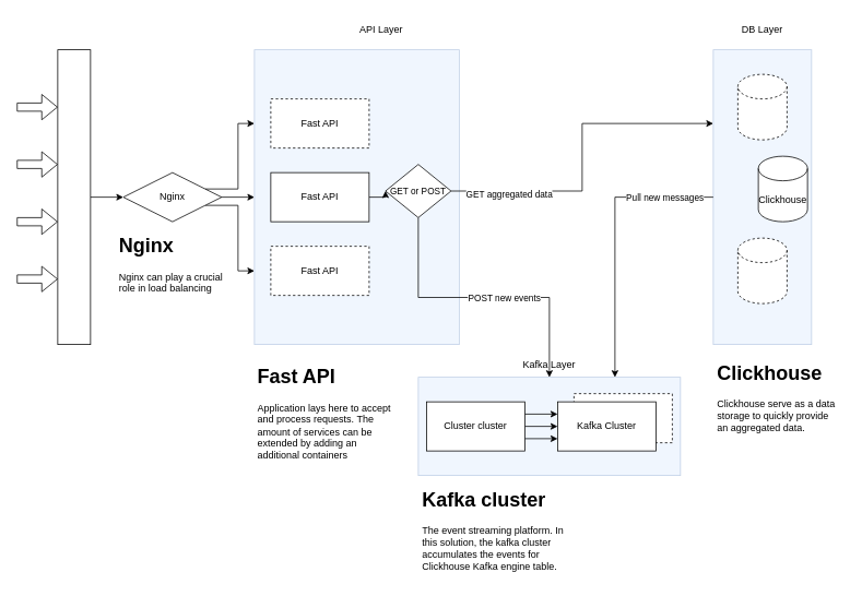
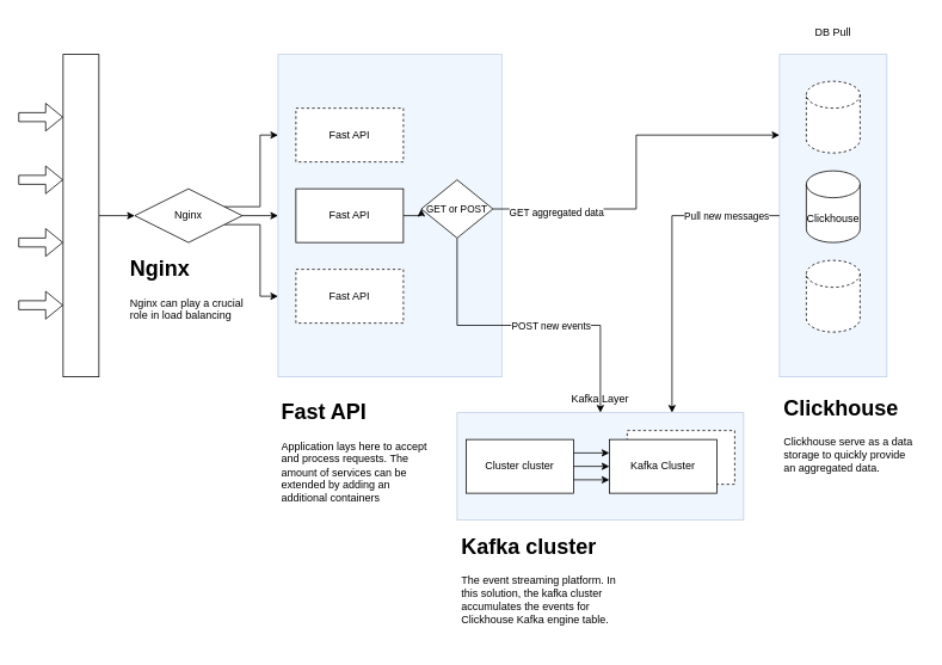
- <mxCell id="15" value="API Layer" style="text;html=1;strokeColor=none;fillColor=none;align=center;verticalAlign=middle;whiteSpace=wrap;rounded=0;" vertex="1" parent="1"><mxGeometry x="435" y="20" width="60" height="30" as="geometry" /></mxCell>
- <mxCell id="35" value="DB Layer" style="text;html=1;strokeColor=none;fillColor=none;align=center;verticalAlign=middle;whiteSpace=wrap;rounded=0;" vertex="1" parent="1"><mxGeometry x="900" y="20" width="60" height="30" as="geometry" /></mxCell>
+ <mxCell id="35" value="DB Pull" style="text;html=1;strokeColor=none;fillColor=none;align=center;verticalAlign=middle;whiteSpace=wrap;rounded=0;" vertex="1" parent="1"><mxGeometry x="900" y="20" width="60" height="30" as="geometry" /></mxCell>
- <mxCell id="38" value="Clickhouse" style="shape=cylinder3;whiteSpace=wrap;html=1;boundedLbl=1;backgroundOutline=1;size=15;" vertex="1" parent="1"><mxGeometry x="925" y="190" width="60" height="80" as="geometry" /></mxCell>
+ <mxCell id="38" value="Clickhouse" style="shape=cylinder3;whiteSpace=wrap;html=1;boundedLbl=1;backgroundOutline=1;size=15;" vertex="1" parent="1"><mxGeometry x="900" y="190" width="60" height="80" as="geometry" /></mxCell>
